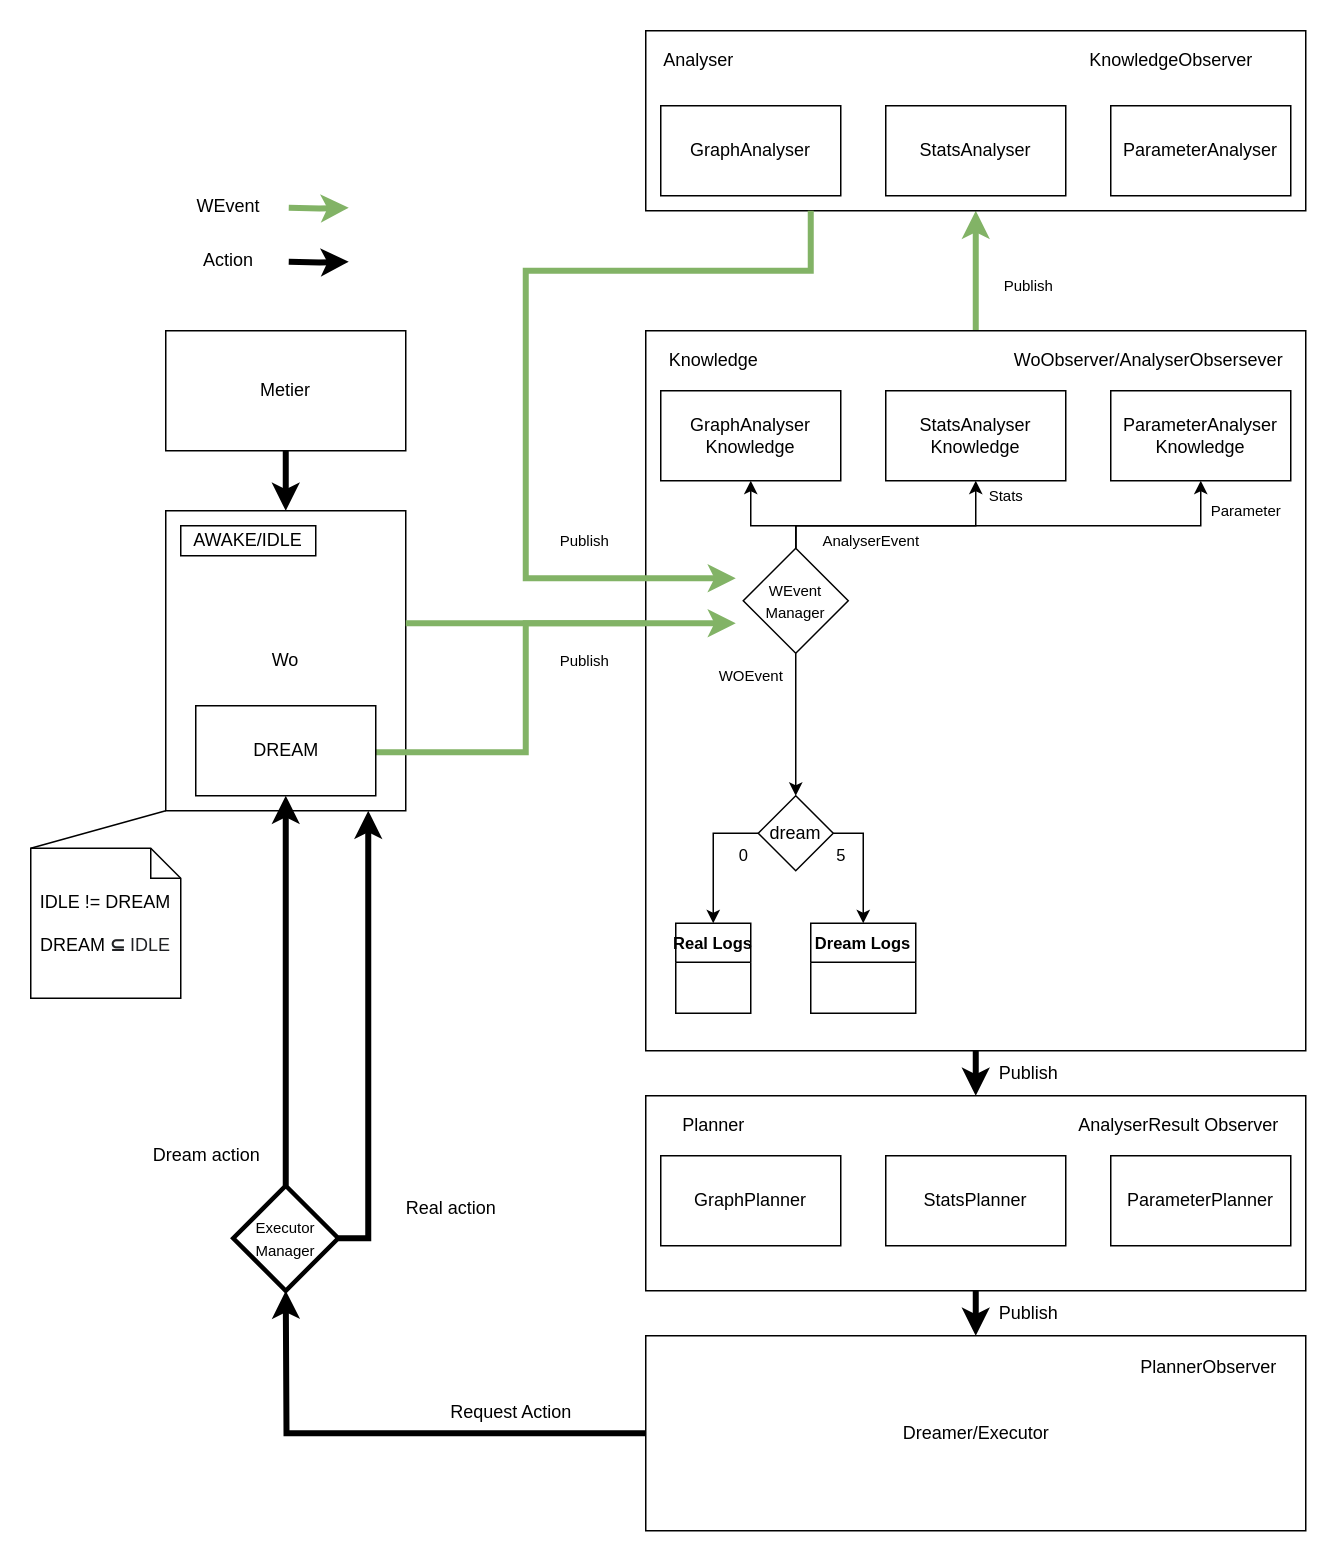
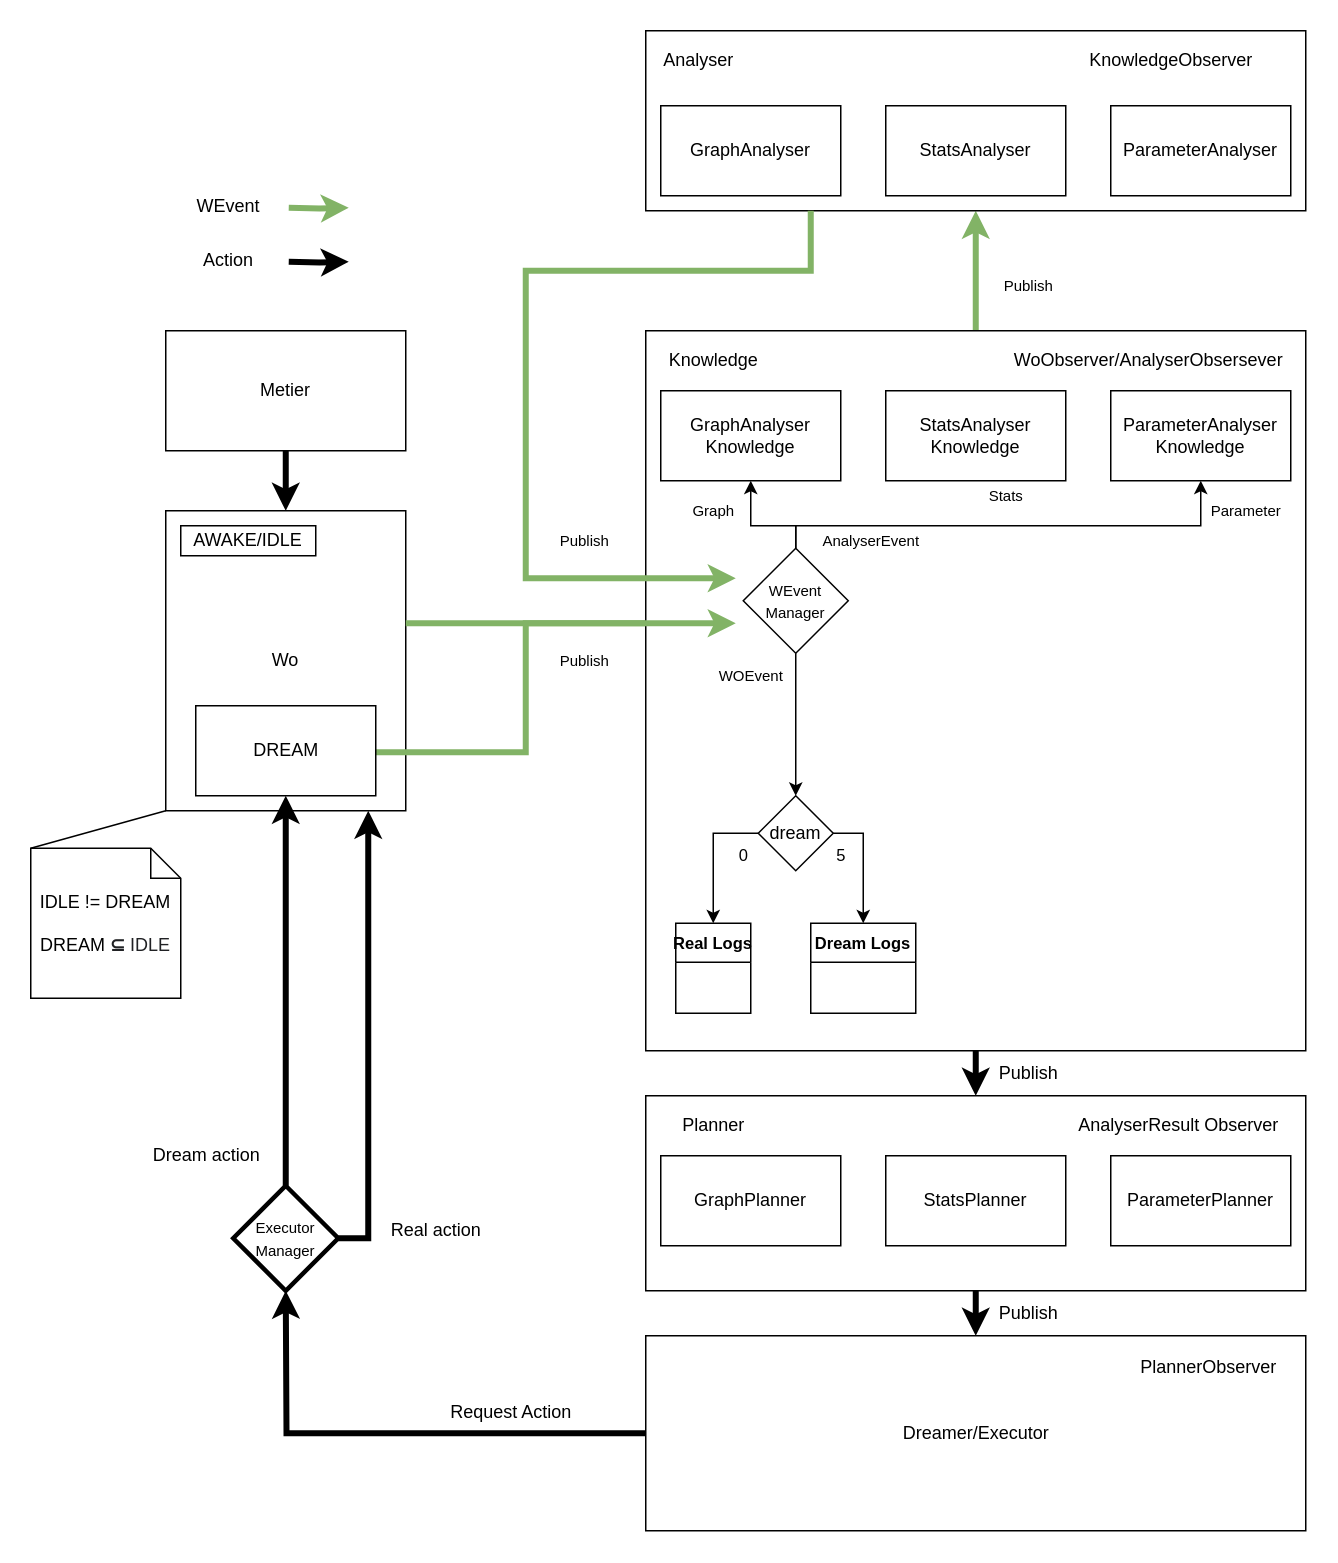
- <mxCell id="35" style="edgeStyle=orthogonalEdgeStyle;rounded=0;orthogonalLoop=1;jettySize=auto;html=1;entryX=0.5;entryY=1;entryDx=0;entryDy=0;fontSize=10;strokeWidth=1;" parent="1" source="37" target="30" edge="1"><mxGeometry relative="1" as="geometry"><Array as="points"><mxPoint x="530" y="350" /><mxPoint x="650" y="350" /></Array></mxGeometry></mxCell>
+ <mxCell id="40" value="Graph" style="text;html=1;align=center;verticalAlign=middle;resizable=0;points=[];autosize=1;strokeColor=none;fillColor=none;fontSize=10;" parent="1" vertex="1"><mxGeometry x="455" y="330" width="40" height="20" as="geometry" /></mxCell>
- <mxCell id="66" value="Real action" style="text;html=1;align=center;verticalAlign=middle;resizable=0;points=[];autosize=1;strokeColor=none;" vertex="1" parent="1"><mxGeometry x="260" y="795" width="80" height="20" as="geometry" /></mxCell>
+ <mxCell id="66" value="Real action" style="text;html=1;align=center;verticalAlign=middle;resizable=0;points=[];autosize=1;strokeColor=none;" vertex="1" parent="1"><mxGeometry x="250" y="810" width="80" height="20" as="geometry" /></mxCell>
